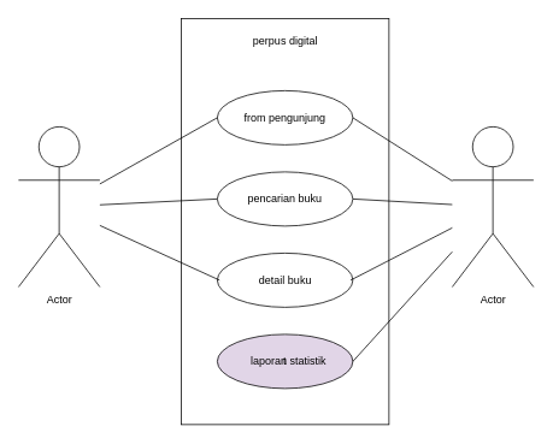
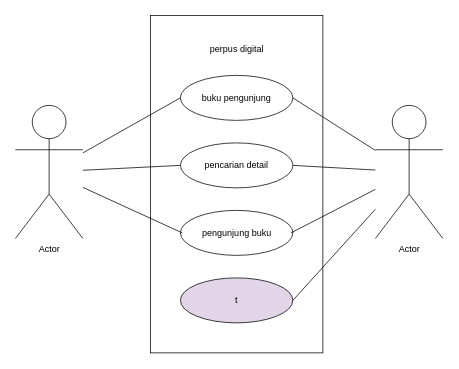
- <mxCell id="7" value="perpus digital" style="text;html=1;align=center;verticalAlign=middle;resizable=0;points=[];autosize=1;strokeColor=none;fillColor=none;" vertex="1" parent="1"><mxGeometry x="265" y="30" width="100" height="30" as="geometry" /></mxCell>
+ <mxCell id="7" value="perpus digital" style="text;html=1;align=center;verticalAlign=middle;resizable=0;points=[];autosize=1;strokeColor=none;fillColor=none;" vertex="1" parent="1"><mxGeometry x="265" y="50" width="100" height="30" as="geometry" /></mxCell>
- <mxCell id="8" value="from pengunjung" style="text;html=1;strokeColor=none;fillColor=none;align=center;verticalAlign=middle;whiteSpace=wrap;rounded=0;" vertex="1" parent="1"><mxGeometry x="225" y="90" width="180" height="80" as="geometry" /></mxCell>
+ <mxCell id="8" value="buku pengunjung" style="text;html=1;strokeColor=none;fillColor=none;align=center;verticalAlign=middle;whiteSpace=wrap;rounded=0;" vertex="1" parent="1"><mxGeometry x="225" y="90" width="180" height="80" as="geometry" /></mxCell>
- <mxCell id="9" value="pencarian buku" style="text;html=1;strokeColor=none;fillColor=none;align=center;verticalAlign=middle;whiteSpace=wrap;rounded=0;" vertex="1" parent="1"><mxGeometry x="225" y="172.5" width="180" height="95" as="geometry" /></mxCell>
+ <mxCell id="9" value="pencarian detail" style="text;html=1;strokeColor=none;fillColor=none;align=center;verticalAlign=middle;whiteSpace=wrap;rounded=0;" vertex="1" parent="1"><mxGeometry x="225" y="172.5" width="180" height="95" as="geometry" /></mxCell>
- <mxCell id="10" value="detail buku" style="text;html=1;strokeColor=none;fillColor=none;align=center;verticalAlign=middle;whiteSpace=wrap;rounded=0;" vertex="1" parent="1"><mxGeometry x="242.5" y="270" width="145" height="80" as="geometry" /></mxCell>
+ <mxCell id="10" value="pengunjung buku" style="text;html=1;strokeColor=none;fillColor=none;align=center;verticalAlign=middle;whiteSpace=wrap;rounded=0;" vertex="1" parent="1"><mxGeometry x="242.5" y="270" width="145" height="80" as="geometry" /></mxCell>
- <mxCell id="11" value="laporan statistik" style="text;html=1;strokeColor=none;fillColor=none;align=center;verticalAlign=middle;whiteSpace=wrap;rounded=0;" vertex="1" parent="1"><mxGeometry x="264" y="385" width="110" height="30" as="geometry" /></mxCell>
